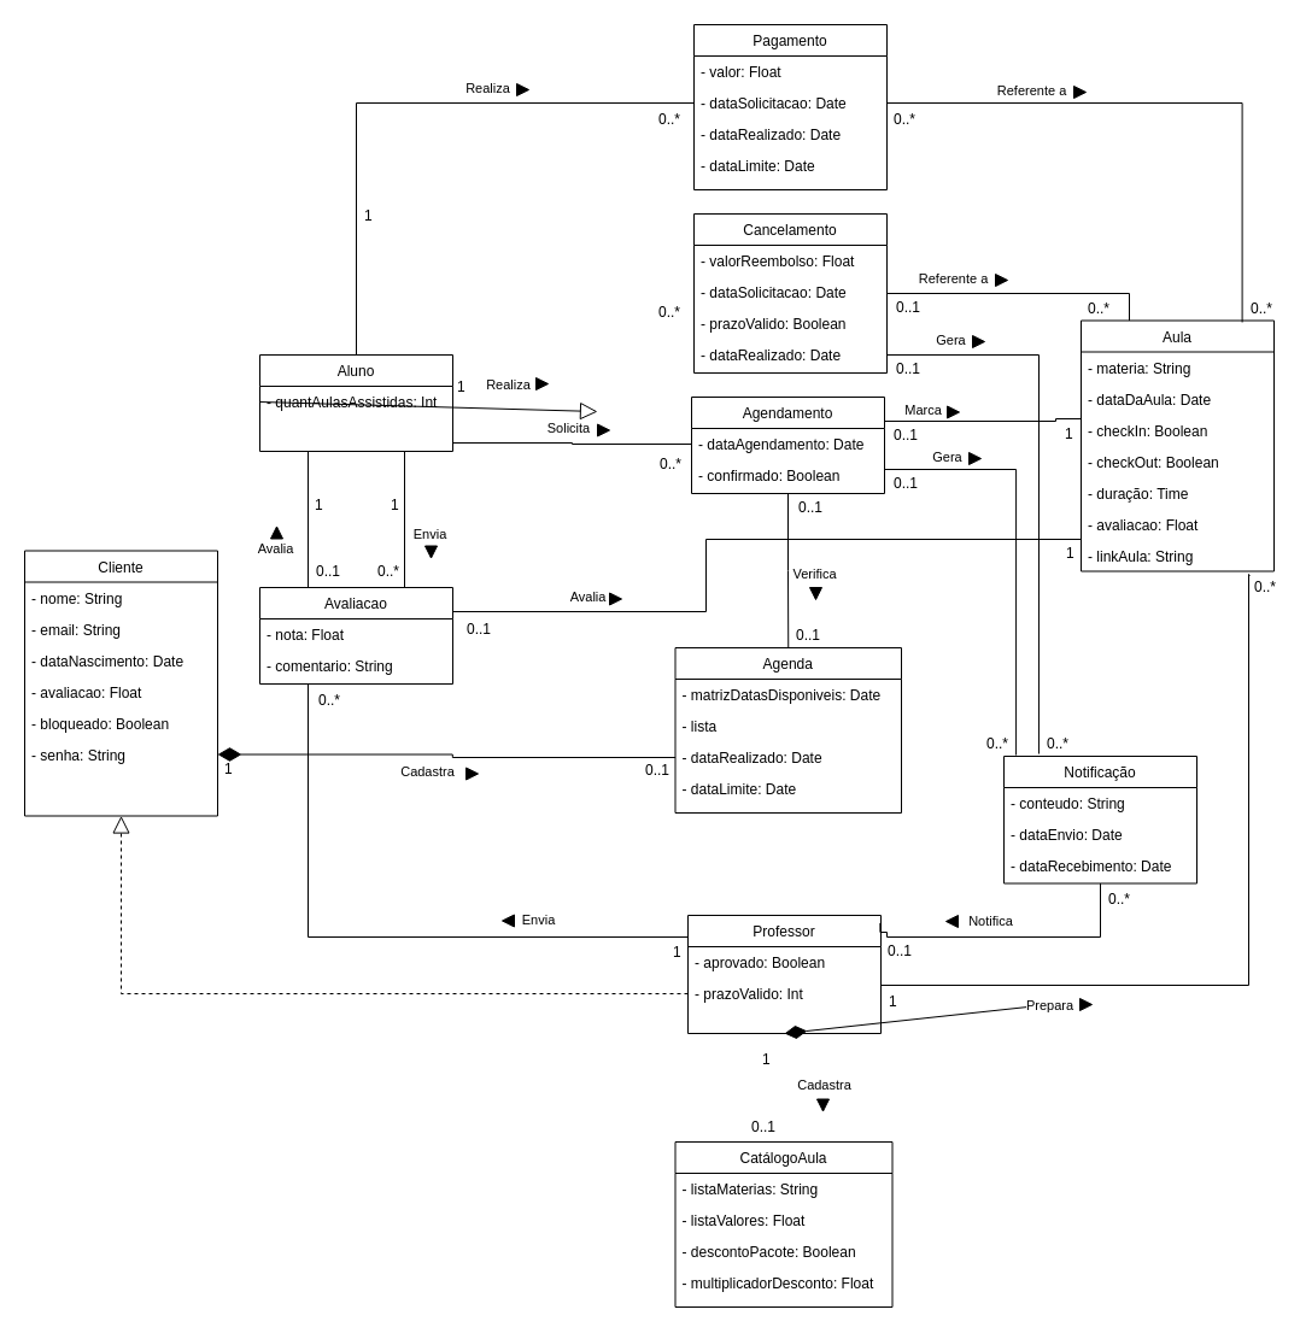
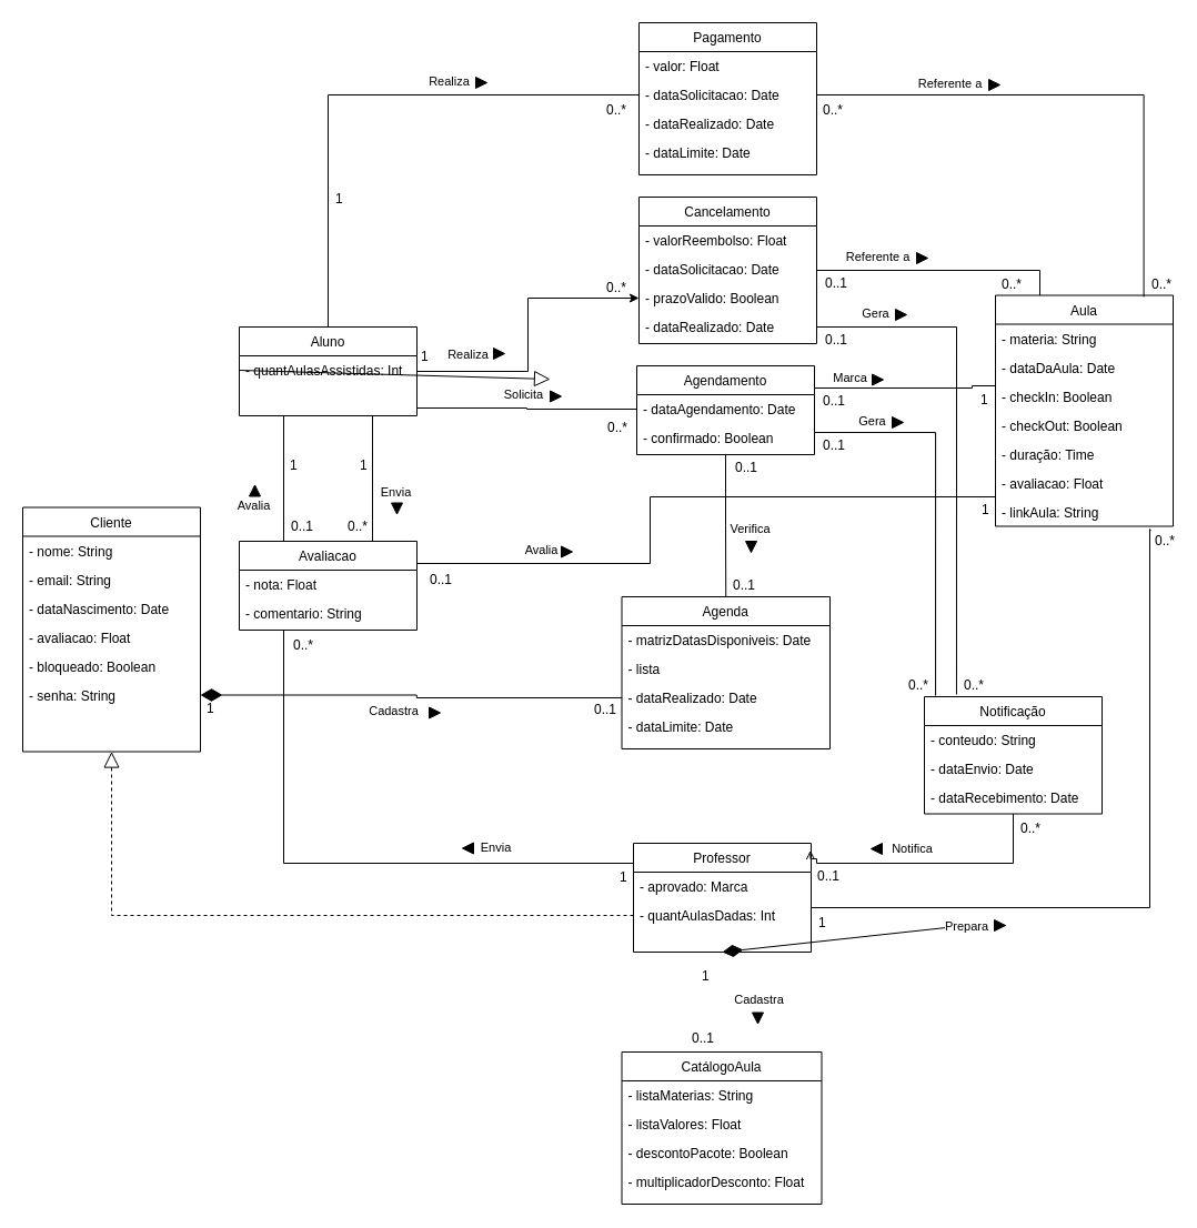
+ <mxCell id="4" style="edgeStyle=orthogonalEdgeStyle;rounded=0;orthogonalLoop=1;jettySize=auto;html=1;exitX=1;exitY=0.5;exitDx=0;exitDy=0;entryX=0;entryY=0.5;entryDx=0;entryDy=0;" edge="1" parent="1" source="5" target="67"><mxGeometry relative="1" as="geometry" /></mxCell>
- <mxCell id="82" style="edgeStyle=orthogonalEdgeStyle;rounded=0;orthogonalLoop=1;jettySize=auto;html=1;exitX=0.5;exitY=1;exitDx=0;exitDy=0;entryX=0.996;entryY=0.065;entryDx=0;entryDy=0;endArrow=none;endFill=0;entryPerimeter=0;" parent="1" source="83" target="13" edge="1"><mxGeometry relative="1" as="geometry"><mxPoint x="730" y="898" as="targetPoint" /><Array as="points"><mxPoint x="912" y="777" /><mxPoint x="735" y="777" /><mxPoint x="735" y="773" /></Array></mxGeometry></mxCell>
+ <mxCell id="82" style="edgeStyle=orthogonalEdgeStyle;rounded=0;orthogonalLoop=1;jettySize=auto;html=1;exitX=0.5;exitY=1;exitDx=0;exitDy=0;entryX=0.996;entryY=0.065;entryDx=0;entryDy=0;endArrow=open;endFill=0;entryPerimeter=0;" parent="1" source="83" target="13" edge="1"><mxGeometry relative="1" as="geometry"><mxPoint x="730" y="898" as="targetPoint" /><Array as="points"><mxPoint x="912" y="777" /><mxPoint x="735" y="777" /><mxPoint x="735" y="773" /></Array></mxGeometry></mxCell>
- <mxCell id="14" value="- aprovado: Boolean" style="text;align=left;verticalAlign=top;spacingLeft=4;spacingRight=4;overflow=hidden;rotatable=0;points=[[0,0.5],[1,0.5]];portConstraint=eastwest;" parent="13" vertex="1"><mxGeometry y="26" width="160" height="26" as="geometry" /></mxCell>
+ <mxCell id="14" value="- aprovado: Marca" style="text;align=left;verticalAlign=top;spacingLeft=4;spacingRight=4;overflow=hidden;rotatable=0;points=[[0,0.5],[1,0.5]];portConstraint=eastwest;" parent="13" vertex="1"><mxGeometry y="26" width="160" height="26" as="geometry" /></mxCell>
- <mxCell id="15" value="- prazoValido: Int" style="text;align=left;verticalAlign=top;spacingLeft=4;spacingRight=4;overflow=hidden;rotatable=0;points=[[0,0.5],[1,0.5]];portConstraint=eastwest;" parent="13" vertex="1"><mxGeometry y="52" width="160" height="26" as="geometry" /></mxCell>
+ <mxCell id="15" value="- quantAulasDadas: Int" style="text;align=left;verticalAlign=top;spacingLeft=4;spacingRight=4;overflow=hidden;rotatable=0;points=[[0,0.5],[1,0.5]];portConstraint=eastwest;" parent="13" vertex="1"><mxGeometry y="52" width="160" height="26" as="geometry" /></mxCell>
